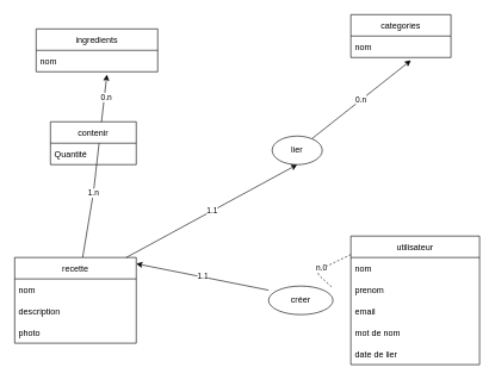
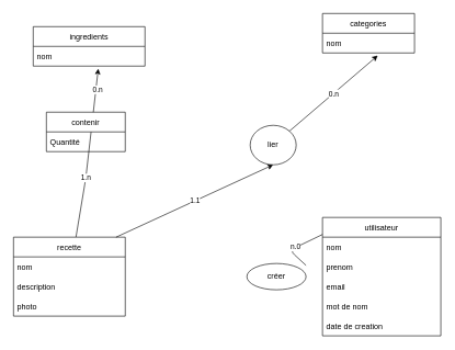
- <mxCell id="21" value="lier" style="ellipse;whiteSpace=wrap;html=1;" vertex="1" parent="1"><mxGeometry x="380" y="190" width="70" height="40" as="geometry" /></mxCell>
+ <mxCell id="21" value="lier" style="ellipse;whiteSpace=wrap;html=1;" vertex="1" parent="1"><mxGeometry x="380" y="190" width="70" height="60" as="geometry" /></mxCell>
- <mxCell id="19" value="n.0" style="edgeStyle=none;html=1;entryX=1;entryY=0.073;entryDx=0;entryDy=0;entryPerimeter=0;exitX=0;exitY=0.144;exitDx=0;exitDy=0;exitPerimeter=0;endArrow=none;dashed=1;" edge="1" parent="1" source="11" target="18"><mxGeometry relative="1" as="geometry"><mxPoint x="360" y="270.92" as="sourcePoint" /><mxPoint x="230" y="270.95" as="targetPoint" /><Array as="points"><mxPoint x="440" y="380" /></Array></mxGeometry></mxCell>
+ <mxCell id="19" value="n.0" style="edgeStyle=none;html=1;entryX=1;entryY=0.073;entryDx=0;entryDy=0;entryPerimeter=0;exitX=0;exitY=0.144;exitDx=0;exitDy=0;exitPerimeter=0;endArrow=none;" edge="1" parent="1" source="11" target="18"><mxGeometry relative="1" as="geometry"><mxPoint x="360" y="270.92" as="sourcePoint" /><mxPoint x="230" y="270.95" as="targetPoint" /><Array as="points"><mxPoint x="440" y="380" /></Array></mxGeometry></mxCell>
- <mxCell id="17" value="1.1" style="edgeStyle=none;html=1;entryX=1;entryY=0.073;entryDx=0;entryDy=0;entryPerimeter=0;exitX=0;exitY=0.144;exitDx=0;exitDy=0;exitPerimeter=0;startArrow=none;" edge="1" parent="1" source="18" target="4"><mxGeometry relative="1" as="geometry" /></mxCell>
- <mxCell id="16" value="date de lier" style="text;strokeColor=none;fillColor=none;align=left;verticalAlign=middle;spacingLeft=4;spacingRight=4;overflow=hidden;points=[[0,0.5],[1,0.5]];portConstraint=eastwest;rotatable=0;" vertex="1" parent="11"><mxGeometry y="150" width="180" height="30" as="geometry" /></mxCell>
+ <mxCell id="16" value="date de creation" style="text;strokeColor=none;fillColor=none;align=left;verticalAlign=middle;spacingLeft=4;spacingRight=4;overflow=hidden;points=[[0,0.5],[1,0.5]];portConstraint=eastwest;rotatable=0;" vertex="1" parent="11"><mxGeometry y="150" width="180" height="30" as="geometry" /></mxCell>
